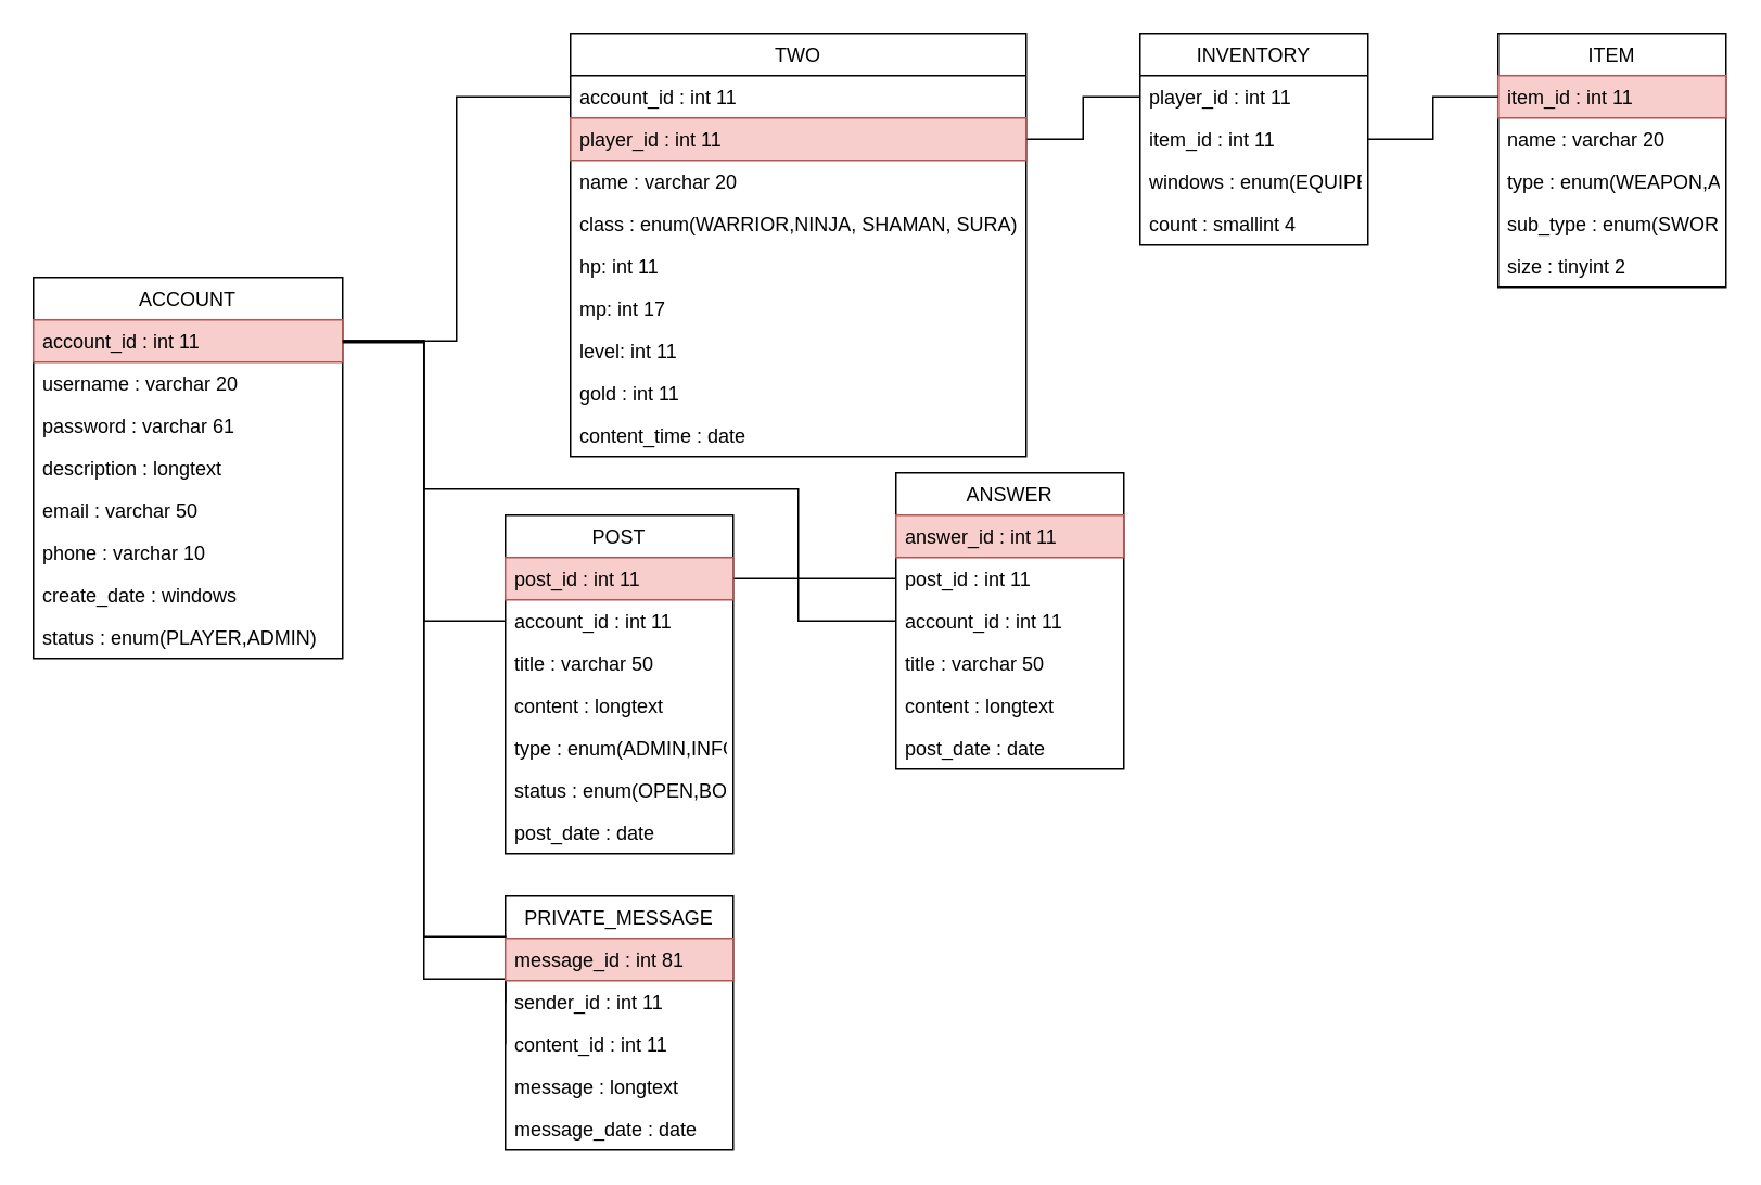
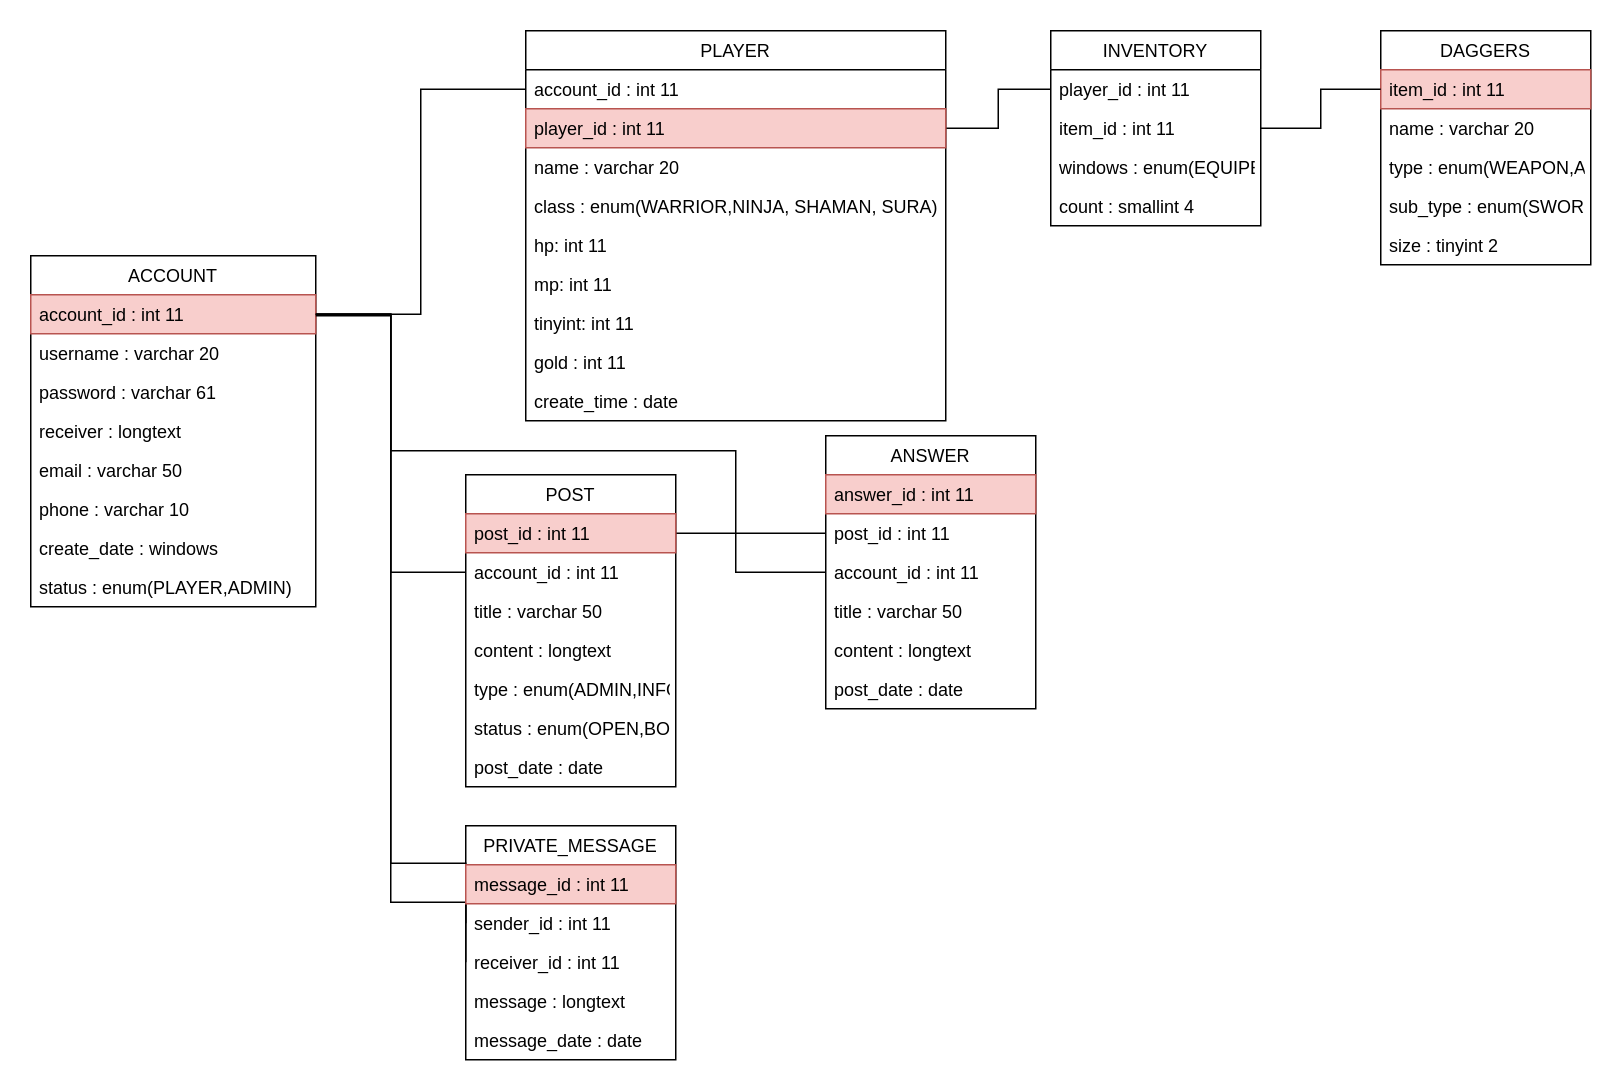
- <mxCell id="13" value="TWO" style="swimlane;fontStyle=0;childLayout=stackLayout;horizontal=1;startSize=26;fillColor=none;horizontalStack=0;resizeParent=1;resizeParentMax=0;resizeLast=0;collapsible=1;marginBottom=0;" parent="1" vertex="1"><mxGeometry x="350" y="20" width="280" height="260" as="geometry" /></mxCell>
+ <mxCell id="13" value="PLAYER" style="swimlane;fontStyle=0;childLayout=stackLayout;horizontal=1;startSize=26;fillColor=none;horizontalStack=0;resizeParent=1;resizeParentMax=0;resizeLast=0;collapsible=1;marginBottom=0;" parent="1" vertex="1"><mxGeometry x="350" y="20" width="280" height="260" as="geometry" /></mxCell>
- <mxCell id="28" value="ITEM" style="swimlane;fontStyle=0;childLayout=stackLayout;horizontal=1;startSize=26;fillColor=none;horizontalStack=0;resizeParent=1;resizeParentMax=0;resizeLast=0;collapsible=1;marginBottom=0;" parent="1" vertex="1"><mxGeometry x="920" y="20" width="140" height="156" as="geometry" /></mxCell>
+ <mxCell id="28" value="DAGGERS" style="swimlane;fontStyle=0;childLayout=stackLayout;horizontal=1;startSize=26;fillColor=none;horizontalStack=0;resizeParent=1;resizeParentMax=0;resizeLast=0;collapsible=1;marginBottom=0;" parent="1" vertex="1"><mxGeometry x="920" y="20" width="140" height="156" as="geometry" /></mxCell>
- <mxCell id="19" value="mp: int 17" style="text;strokeColor=none;fillColor=none;align=left;verticalAlign=top;spacingLeft=4;spacingRight=4;overflow=hidden;rotatable=0;points=[[0,0.5],[1,0.5]];portConstraint=eastwest;" parent="13" vertex="1"><mxGeometry y="156" width="280" height="26" as="geometry" /></mxCell>
+ <mxCell id="19" value="mp: int 11" style="text;strokeColor=none;fillColor=none;align=left;verticalAlign=top;spacingLeft=4;spacingRight=4;overflow=hidden;rotatable=0;points=[[0,0.5],[1,0.5]];portConstraint=eastwest;" parent="13" vertex="1"><mxGeometry y="156" width="280" height="26" as="geometry" /></mxCell>
- <mxCell id="20" value="level: int 11" style="text;strokeColor=none;fillColor=none;align=left;verticalAlign=top;spacingLeft=4;spacingRight=4;overflow=hidden;rotatable=0;points=[[0,0.5],[1,0.5]];portConstraint=eastwest;" parent="13" vertex="1"><mxGeometry y="182" width="280" height="26" as="geometry" /></mxCell>
+ <mxCell id="20" value="tinyint: int 11" style="text;strokeColor=none;fillColor=none;align=left;verticalAlign=top;spacingLeft=4;spacingRight=4;overflow=hidden;rotatable=0;points=[[0,0.5],[1,0.5]];portConstraint=eastwest;" parent="13" vertex="1"><mxGeometry y="182" width="280" height="26" as="geometry" /></mxCell>
- <mxCell id="22" value="content_time : date" style="text;strokeColor=none;fillColor=none;align=left;verticalAlign=top;spacingLeft=4;spacingRight=4;overflow=hidden;rotatable=0;points=[[0,0.5],[1,0.5]];portConstraint=eastwest;" parent="13" vertex="1"><mxGeometry y="234" width="280" height="26" as="geometry" /></mxCell>
+ <mxCell id="22" value="create_time : date" style="text;strokeColor=none;fillColor=none;align=left;verticalAlign=top;spacingLeft=4;spacingRight=4;overflow=hidden;rotatable=0;points=[[0,0.5],[1,0.5]];portConstraint=eastwest;" parent="13" vertex="1"><mxGeometry y="234" width="280" height="26" as="geometry" /></mxCell>
- <mxCell id="8" value="description : longtext" style="text;strokeColor=none;fillColor=none;align=left;verticalAlign=top;spacingLeft=4;spacingRight=4;overflow=hidden;rotatable=0;points=[[0,0.5],[1,0.5]];portConstraint=eastwest;" parent="4" vertex="1"><mxGeometry y="104" width="190" height="26" as="geometry" /></mxCell>
+ <mxCell id="8" value="receiver : longtext" style="text;strokeColor=none;fillColor=none;align=left;verticalAlign=top;spacingLeft=4;spacingRight=4;overflow=hidden;rotatable=0;points=[[0,0.5],[1,0.5]];portConstraint=eastwest;" parent="4" vertex="1"><mxGeometry y="104" width="190" height="26" as="geometry" /></mxCell>
- <mxCell id="56" value="message_id : int 81" style="text;strokeColor=#b85450;fillColor=#f8cecc;align=left;verticalAlign=top;spacingLeft=4;spacingRight=4;overflow=hidden;rotatable=0;points=[[0,0.5],[1,0.5]];portConstraint=eastwest;" parent="55" vertex="1"><mxGeometry y="26" width="140" height="26" as="geometry" /></mxCell>
+ <mxCell id="56" value="message_id : int 11" style="text;strokeColor=#b85450;fillColor=#f8cecc;align=left;verticalAlign=top;spacingLeft=4;spacingRight=4;overflow=hidden;rotatable=0;points=[[0,0.5],[1,0.5]];portConstraint=eastwest;" parent="55" vertex="1"><mxGeometry y="26" width="140" height="26" as="geometry" /></mxCell>
- <mxCell id="58" value="content_id : int 11" style="text;strokeColor=none;fillColor=none;align=left;verticalAlign=top;spacingLeft=4;spacingRight=4;overflow=hidden;rotatable=0;points=[[0,0.5],[1,0.5]];portConstraint=eastwest;" parent="55" vertex="1"><mxGeometry y="78" width="140" height="26" as="geometry" /></mxCell>
+ <mxCell id="58" value="receiver_id : int 11" style="text;strokeColor=none;fillColor=none;align=left;verticalAlign=top;spacingLeft=4;spacingRight=4;overflow=hidden;rotatable=0;points=[[0,0.5],[1,0.5]];portConstraint=eastwest;" parent="55" vertex="1"><mxGeometry y="78" width="140" height="26" as="geometry" /></mxCell>
